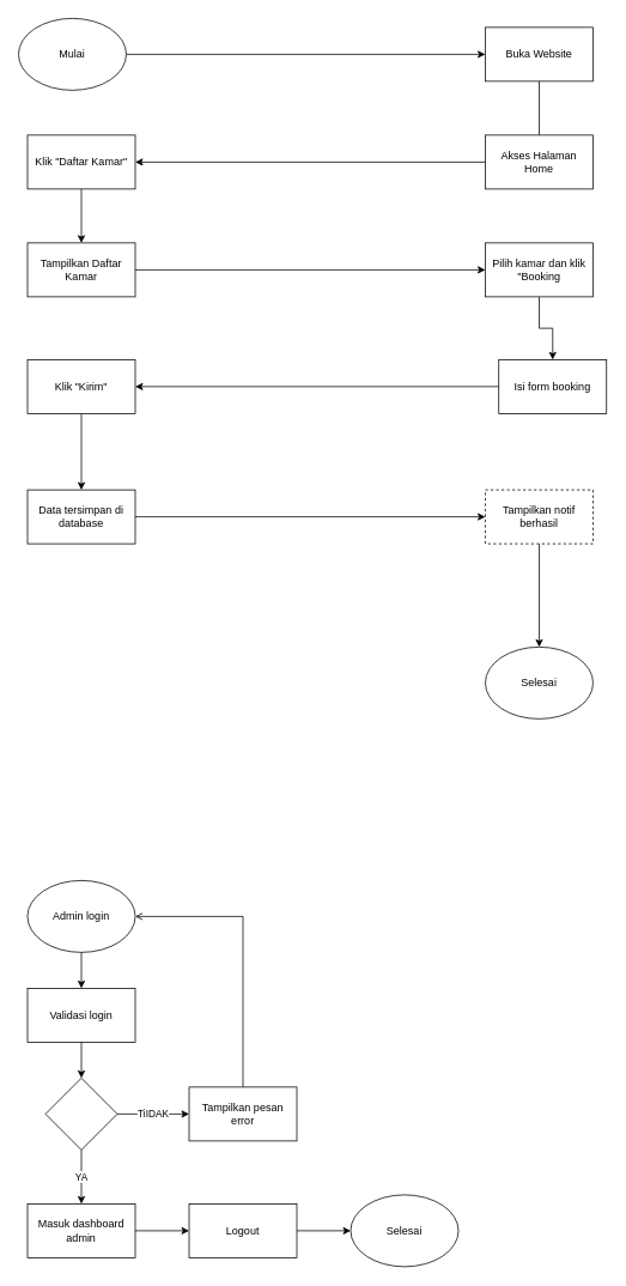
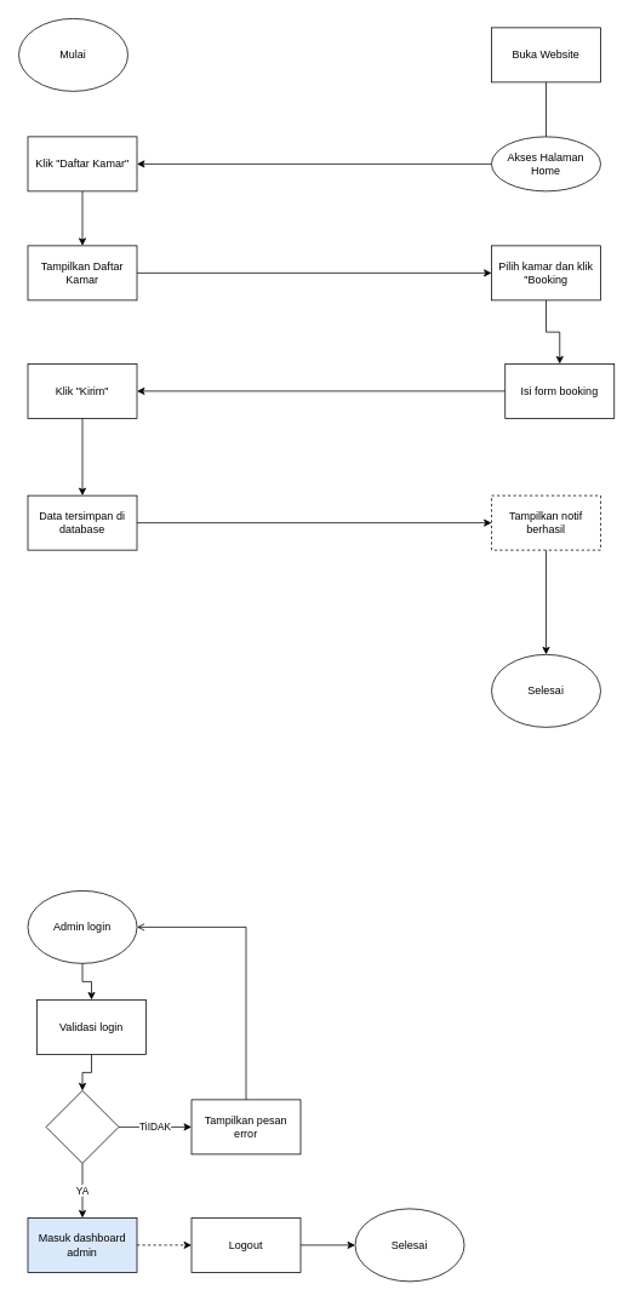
- <mxCell id="2" style="edgeStyle=orthogonalEdgeStyle;rounded=0;orthogonalLoop=1;jettySize=auto;html=1;entryX=0;entryY=0.5;entryDx=0;entryDy=0;" edge="1" parent="1" source="3" target="5"><mxGeometry relative="1" as="geometry" /></mxCell>
- <mxCell id="7" value="Akses Halaman Home" style="rounded=0;whiteSpace=wrap;html=1;" parent="1" vertex="1"><mxGeometry x="540" y="150" width="120" height="60" as="geometry" /></mxCell>
+ <mxCell id="7" value="Akses Halaman Home" style="ellipse;whiteSpace=wrap;html=1;" parent="1" vertex="1"><mxGeometry x="540" y="150" width="120" height="60" as="geometry" /></mxCell>
- <mxCell id="27" value="Validasi login" style="whiteSpace=wrap;html=1;" parent="23" vertex="1"><mxGeometry y="120" width="120" height="60" as="geometry" /></mxCell>
+ <mxCell id="27" value="Validasi login" style="whiteSpace=wrap;html=1;" parent="23" vertex="1"><mxGeometry x="10" y="120" width="120" height="60" as="geometry" /></mxCell>
- <mxCell id="31" value="Masuk dashboard admin" style="whiteSpace=wrap;html=1;" parent="23" vertex="1"><mxGeometry y="360" width="120" height="60" as="geometry" /></mxCell>
+ <mxCell id="31" value="Masuk dashboard admin" style="whiteSpace=wrap;html=1;fillColor=#dae8fc;" parent="23" vertex="1"><mxGeometry y="360" width="120" height="60" as="geometry" /></mxCell>
- <mxCell id="36" value="" style="edgeStyle=orthogonalEdgeStyle;rounded=0;orthogonalLoop=1;jettySize=auto;html=1;" parent="23" source="31" target="32" edge="1"><mxGeometry relative="1" as="geometry" /></mxCell>
+ <mxCell id="36" value="" style="edgeStyle=orthogonalEdgeStyle;rounded=0;orthogonalLoop=1;jettySize=auto;html=1;dashed=1;" parent="23" source="31" target="32" edge="1"><mxGeometry relative="1" as="geometry" /></mxCell>
